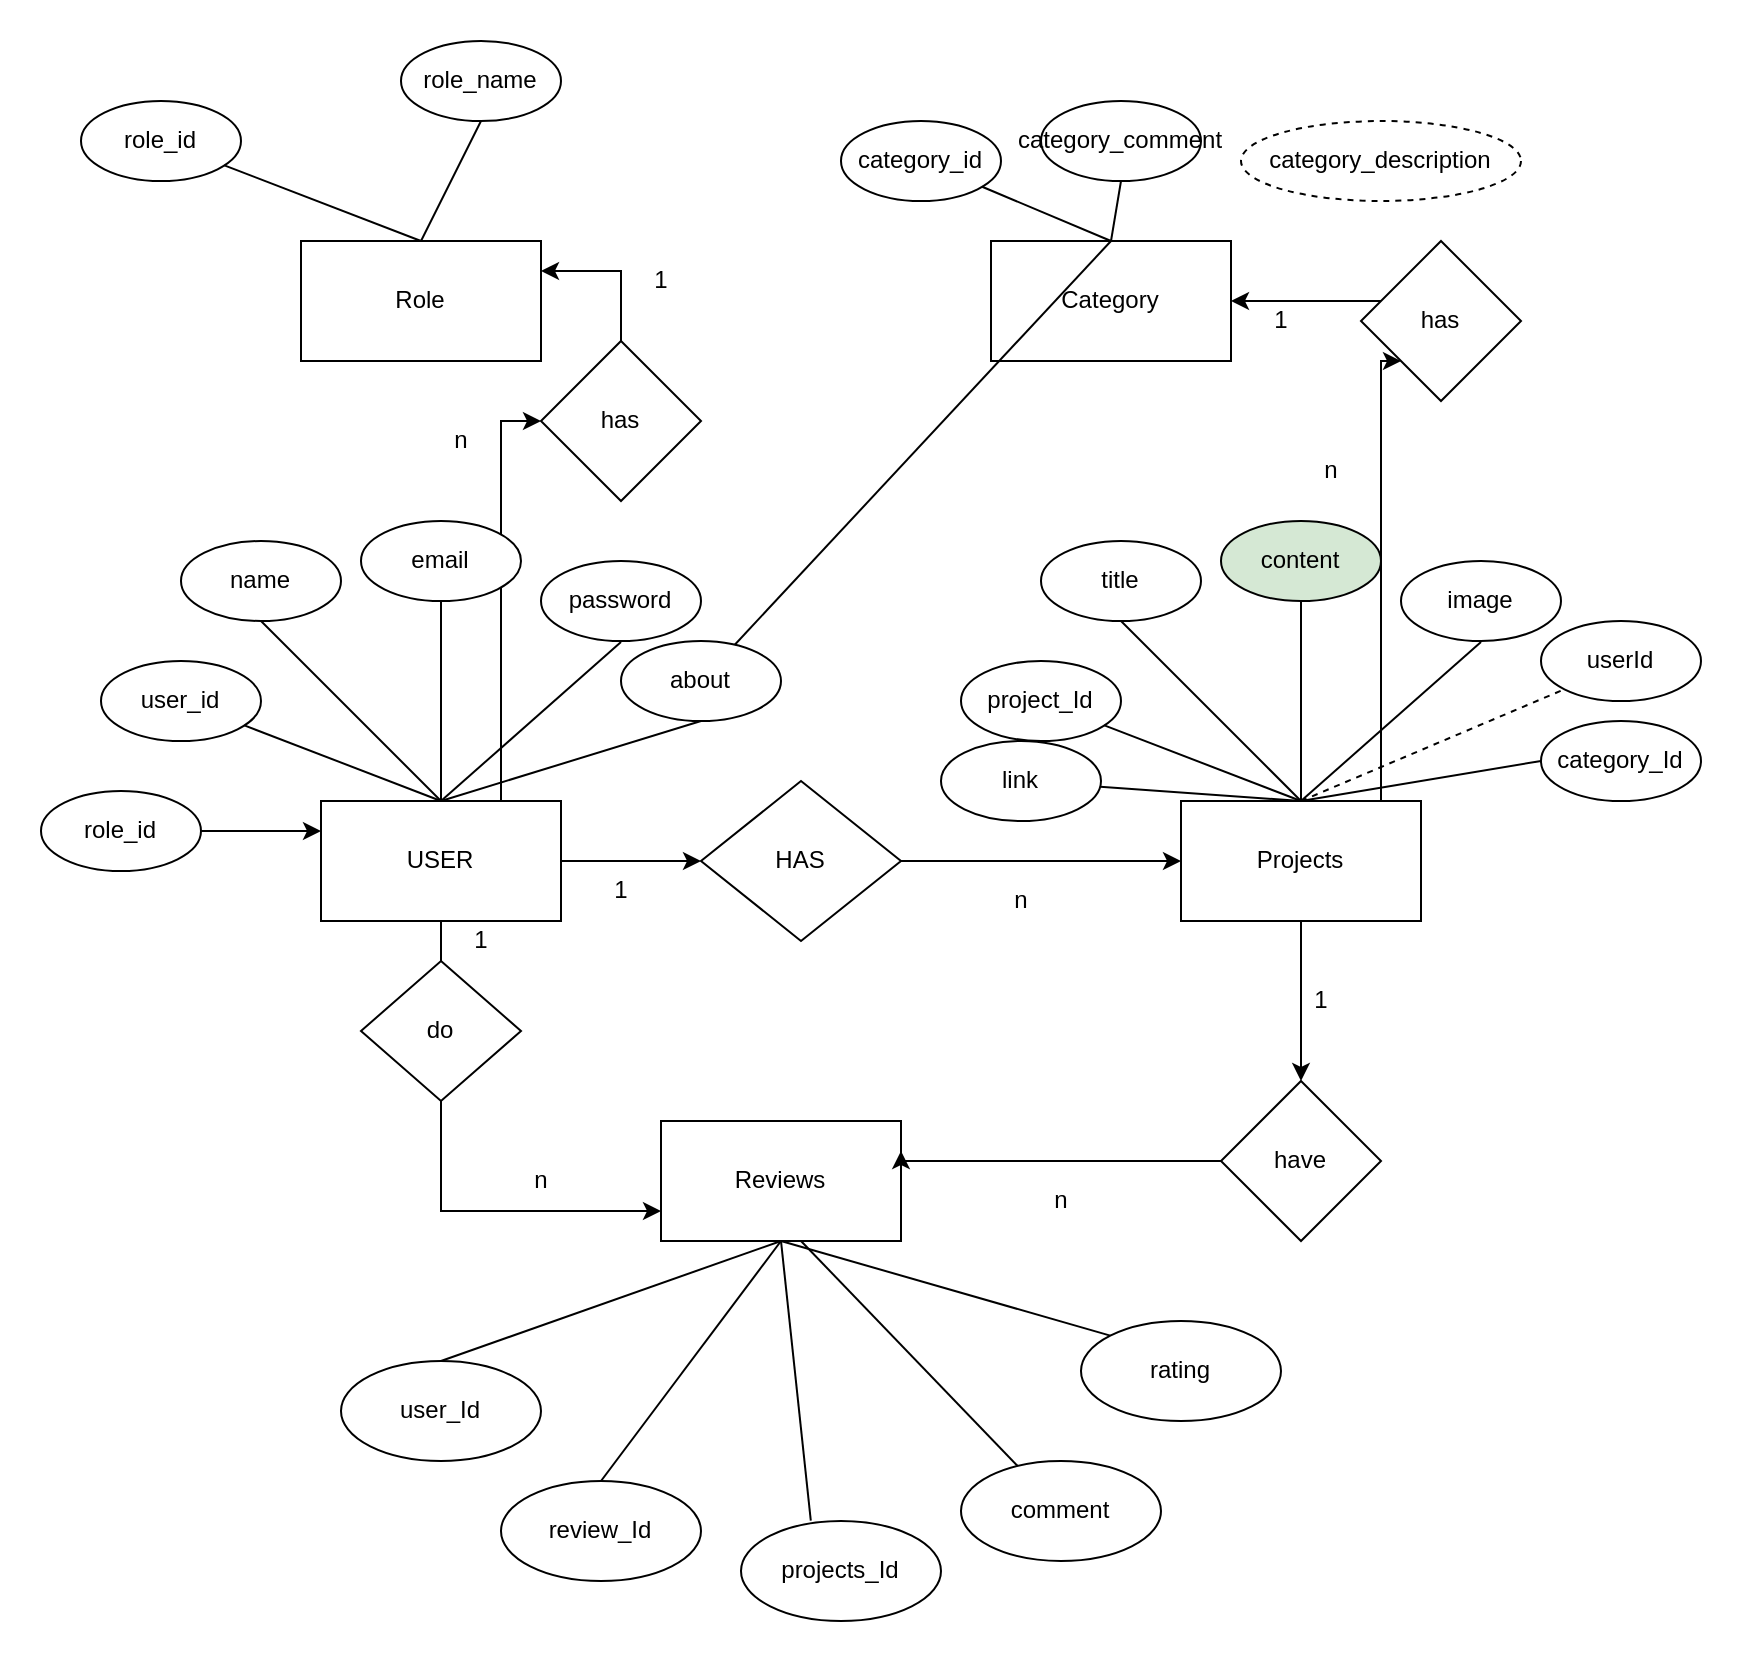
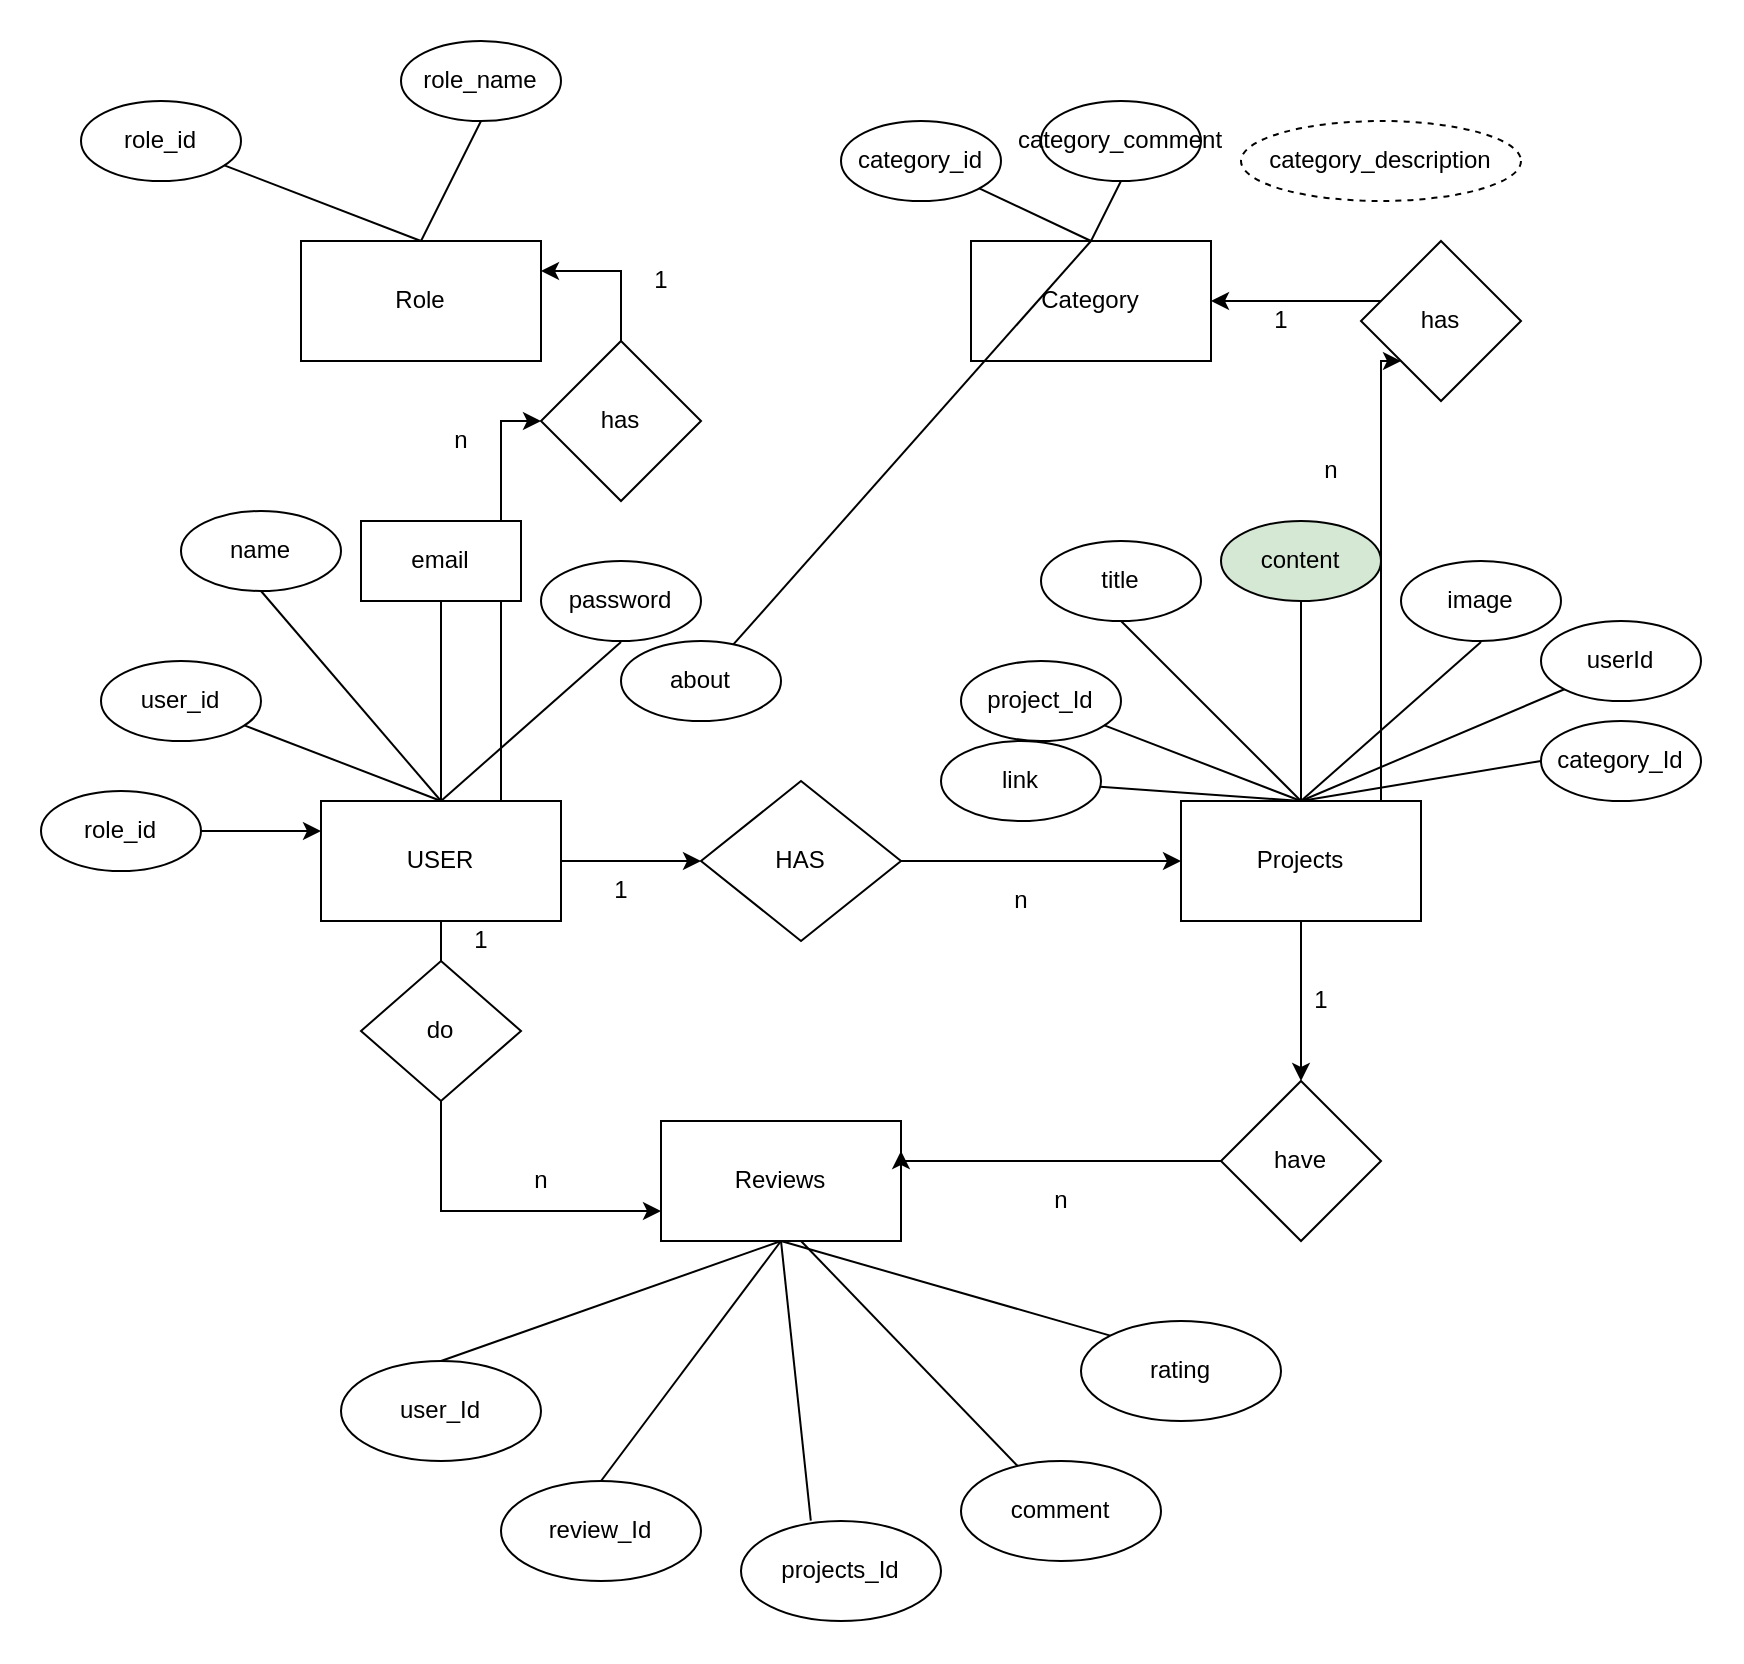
- <mxCell id="74" value="Category" style="rounded=0;whiteSpace=wrap;html=1;" parent="1" vertex="1"><mxGeometry x="495" y="120" width="120" height="60" as="geometry" /></mxCell>
+ <mxCell id="74" value="Category" style="rounded=0;whiteSpace=wrap;html=1;" parent="1" vertex="1"><mxGeometry x="485" y="120" width="120" height="60" as="geometry" /></mxCell>
- <mxCell id="7" value="email" style="ellipse;whiteSpace=wrap;html=1;" parent="1" vertex="1"><mxGeometry x="180" y="260" width="80" height="40" as="geometry" /></mxCell>
+ <mxCell id="7" value="email" style="whiteSpace=wrap;html=1;rounded=0;" parent="1" vertex="1"><mxGeometry x="180" y="260" width="80" height="40" as="geometry" /></mxCell>
- <mxCell id="6" value="name" style="ellipse;whiteSpace=wrap;html=1;" parent="1" vertex="1"><mxGeometry x="90" y="270" width="80" height="40" as="geometry" /></mxCell>
+ <mxCell id="6" value="name" style="ellipse;whiteSpace=wrap;html=1;" parent="1" vertex="1"><mxGeometry x="90" y="255" width="80" height="40" as="geometry" /></mxCell>
- <mxCell id="30" value="" style="endArrow=none;html=1;rounded=0;entryX=0;entryY=1;entryDx=0;entryDy=0;exitX=0.5;exitY=0;exitDx=0;exitDy=0;dashed=1;" parent="1" source="18" target="27" edge="1"><mxGeometry width="50" height="50" relative="1" as="geometry"><mxPoint x="670" y="420" as="sourcePoint" /><mxPoint x="792" y="384" as="targetPoint" /></mxGeometry></mxCell>
+ <mxCell id="30" value="" style="endArrow=none;html=1;rounded=0;entryX=0;entryY=1;entryDx=0;entryDy=0;exitX=0.5;exitY=0;exitDx=0;exitDy=0;" parent="1" source="18" target="27" edge="1"><mxGeometry width="50" height="50" relative="1" as="geometry"><mxPoint x="670" y="420" as="sourcePoint" /><mxPoint x="792" y="384" as="targetPoint" /></mxGeometry></mxCell>
- <mxCell id="11" value="" style="endArrow=none;html=1;rounded=0;exitX=0.5;exitY=0;exitDx=0;exitDy=0;entryX=0.5;entryY=1;entryDx=0;entryDy=0;" parent="1" source="5" target="10" edge="1"><mxGeometry width="50" height="50" relative="1" as="geometry"><mxPoint x="320" y="410" as="sourcePoint" /><mxPoint x="370" y="360" as="targetPoint" /></mxGeometry></mxCell>
